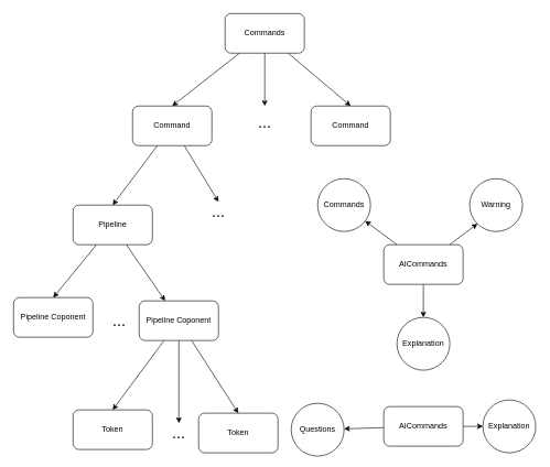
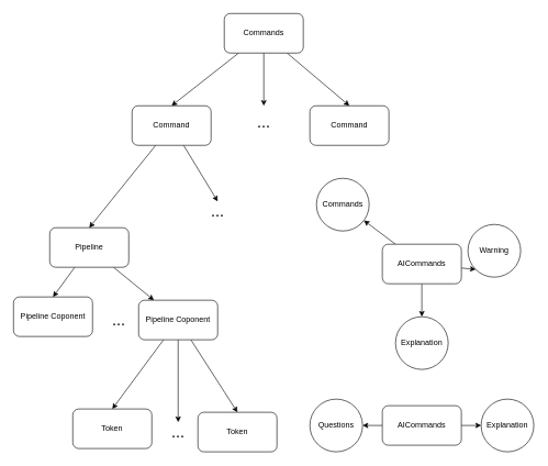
- <mxCell id="30" value="Warning" style="ellipse;whiteSpace=wrap;html=1;rounded=1;" vertex="1" parent="1"><mxGeometry x="710" y="270" width="80" height="80" as="geometry" /></mxCell>
+ <mxCell id="30" value="Warning" style="ellipse;whiteSpace=wrap;html=1;rounded=1;" vertex="1" parent="1"><mxGeometry x="710" y="340" width="80" height="80" as="geometry" /></mxCell>
- <mxCell id="13" value="Pipeline" style="rounded=1;whiteSpace=wrap;html=1;" vertex="1" parent="1"><mxGeometry x="110" y="310" width="120" height="60" as="geometry" /></mxCell>
+ <mxCell id="13" value="Pipeline" style="rounded=1;whiteSpace=wrap;html=1;" vertex="1" parent="1"><mxGeometry x="75" y="345" width="120" height="60" as="geometry" /></mxCell>
- <mxCell id="34" value="Questions" style="ellipse;whiteSpace=wrap;html=1;rounded=1;" vertex="1" parent="1"><mxGeometry x="440" y="610" width="80" height="80" as="geometry" /></mxCell>
+ <mxCell id="34" value="Questions" style="ellipse;whiteSpace=wrap;html=1;rounded=1;" vertex="1" parent="1"><mxGeometry x="470" y="605" width="80" height="80" as="geometry" /></mxCell>
